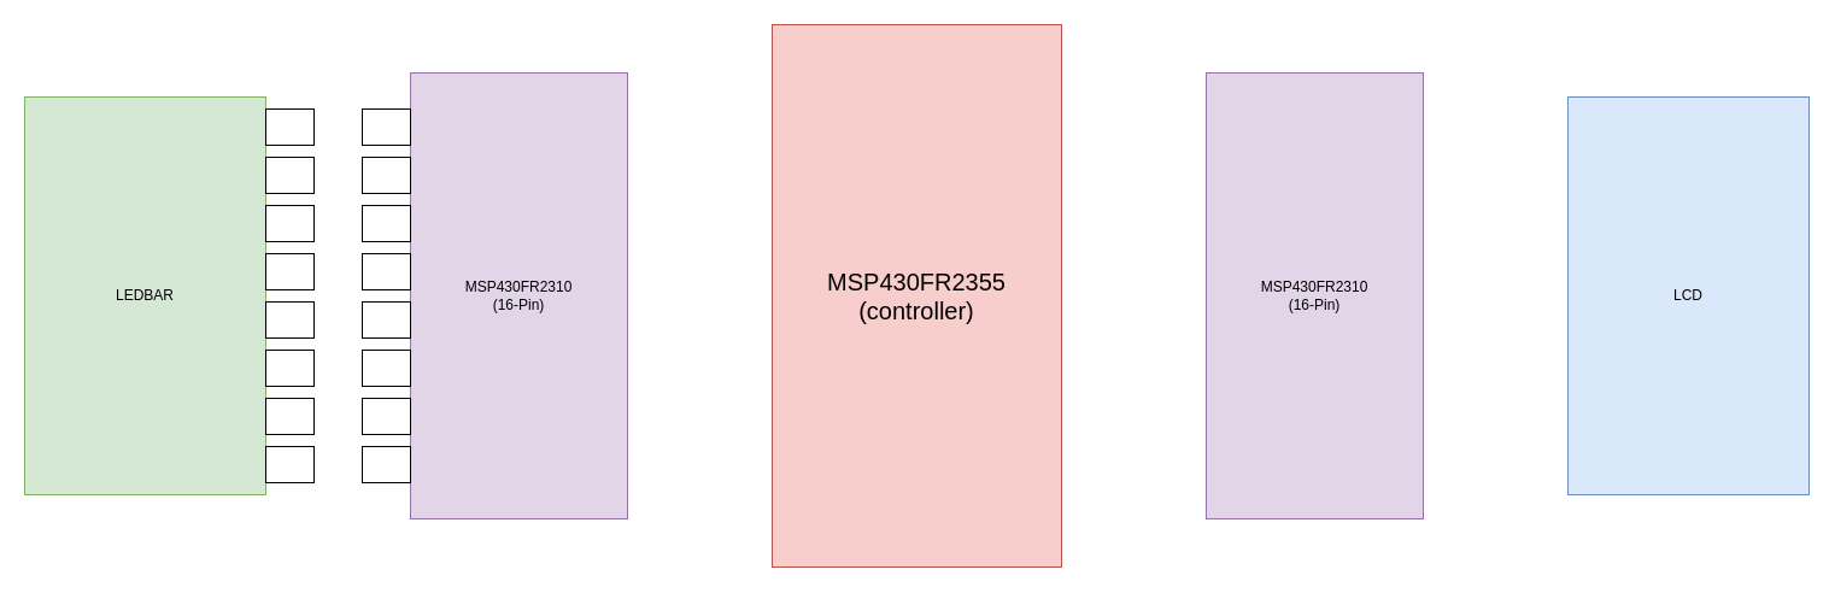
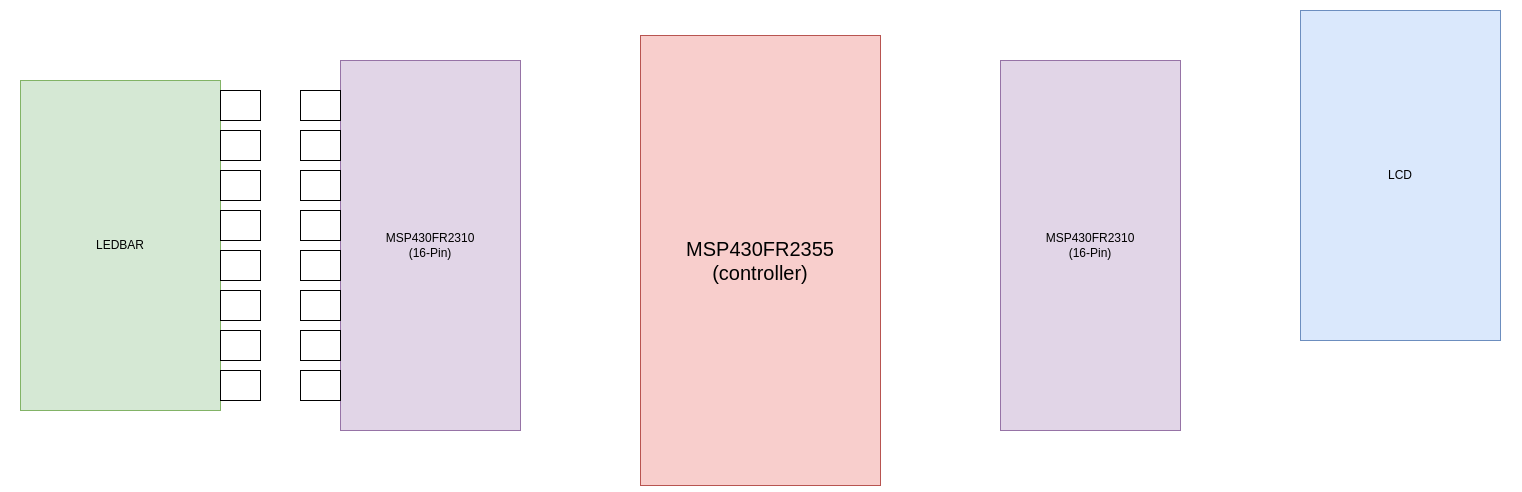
- <mxCell id="2" value="&lt;font style=&quot;font-size: 20px;&quot;&gt;MSP430FR2355&lt;/font&gt;&lt;div&gt;&lt;font style=&quot;font-size: 20px;&quot;&gt;(controller)&lt;/font&gt;&lt;/div&gt;" style="rounded=0;whiteSpace=wrap;html=1;fillColor=#f8cecc;strokeColor=#b85450;" parent="1" vertex="1"><mxGeometry x="640" y="20" width="240" height="450" as="geometry" /></mxCell>
+ <mxCell id="2" value="&lt;font style=&quot;font-size: 20px;&quot;&gt;MSP430FR2355&lt;/font&gt;&lt;div&gt;&lt;font style=&quot;font-size: 20px;&quot;&gt;(controller)&lt;/font&gt;&lt;/div&gt;" style="rounded=0;whiteSpace=wrap;html=1;fillColor=#f8cecc;strokeColor=#b85450;" parent="1" vertex="1"><mxGeometry x="640" y="35" width="240" height="450" as="geometry" /></mxCell>
- <mxCell id="5" value="LCD" style="rounded=0;whiteSpace=wrap;html=1;fillColor=#dae8fc;strokeColor=#6c8ebf;" parent="1" vertex="1"><mxGeometry x="1300" y="80" width="200" height="330" as="geometry" /></mxCell>
+ <mxCell id="5" value="LCD" style="rounded=0;whiteSpace=wrap;html=1;fillColor=#dae8fc;strokeColor=#6c8ebf;" parent="1" vertex="1"><mxGeometry x="1300" y="10" width="200" height="330" as="geometry" /></mxCell>
